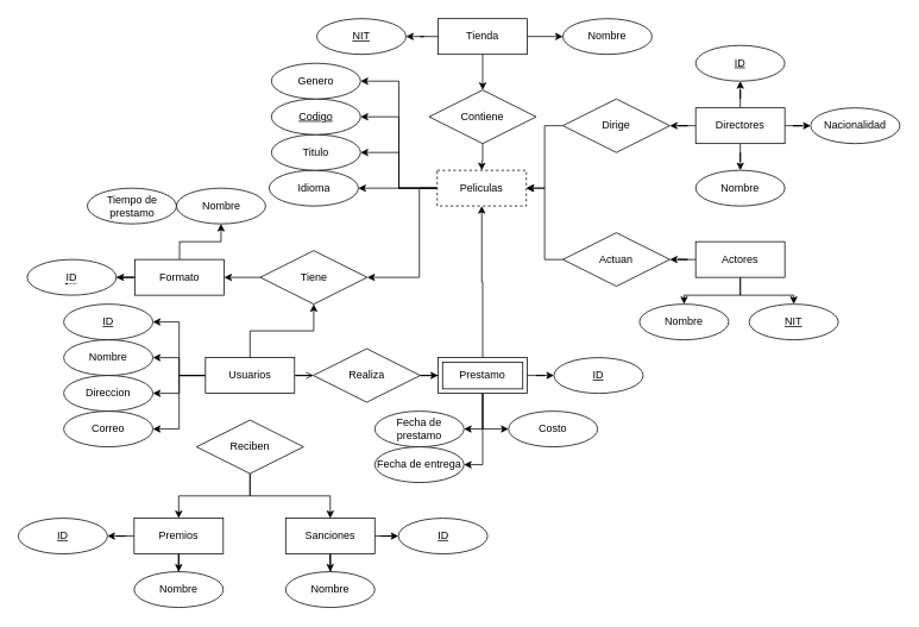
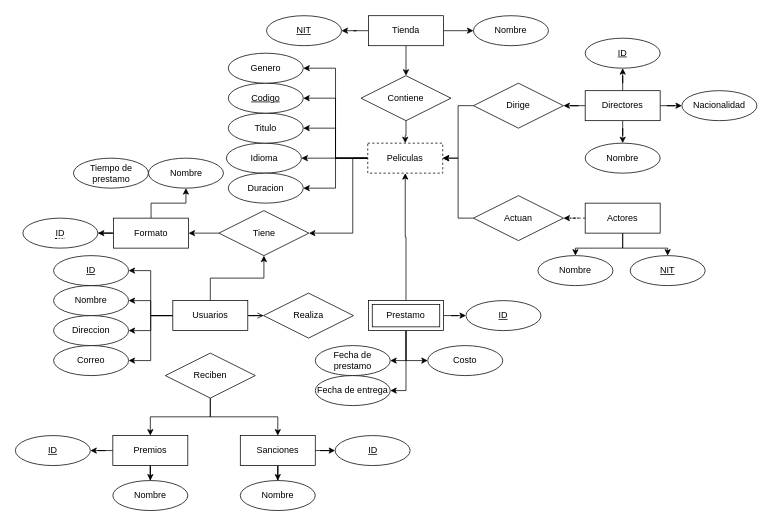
+ <mxCell id="30" style="edgeStyle=orthogonalEdgeStyle;rounded=0;orthogonalLoop=1;jettySize=auto;html=1;entryX=1;entryY=0.5;entryDx=0;entryDy=0;" edge="1" parent="1" source="32" target="66"><mxGeometry relative="1" as="geometry" /></mxCell>
+ <mxCell id="66" value="Duracion" style="ellipse;whiteSpace=wrap;html=1;align=center;" vertex="1" parent="1"><mxGeometry x="304" y="230" width="100" height="40" as="geometry" /></mxCell>
- <mxCell id="13" value="" style="edgeStyle=orthogonalEdgeStyle;rounded=0;orthogonalLoop=1;jettySize=auto;html=1;" edge="1" parent="1" source="14" target="62"><mxGeometry relative="1" as="geometry" /></mxCell>
+ <mxCell id="13" value="" style="edgeStyle=orthogonalEdgeStyle;rounded=0;orthogonalLoop=1;jettySize=auto;html=1;dashed=1;" edge="1" parent="1" source="14" target="62"><mxGeometry relative="1" as="geometry" /></mxCell>
- <mxCell id="43" value="" style="edgeStyle=orthogonalEdgeStyle;rounded=0;orthogonalLoop=1;jettySize=auto;html=1;entryX=0;entryY=0.5;entryDx=0;entryDy=0;" edge="1" parent="1" source="44" target="50"><mxGeometry relative="1" as="geometry"><mxPoint x="491" y="420" as="targetPoint" /></mxGeometry></mxCell>
